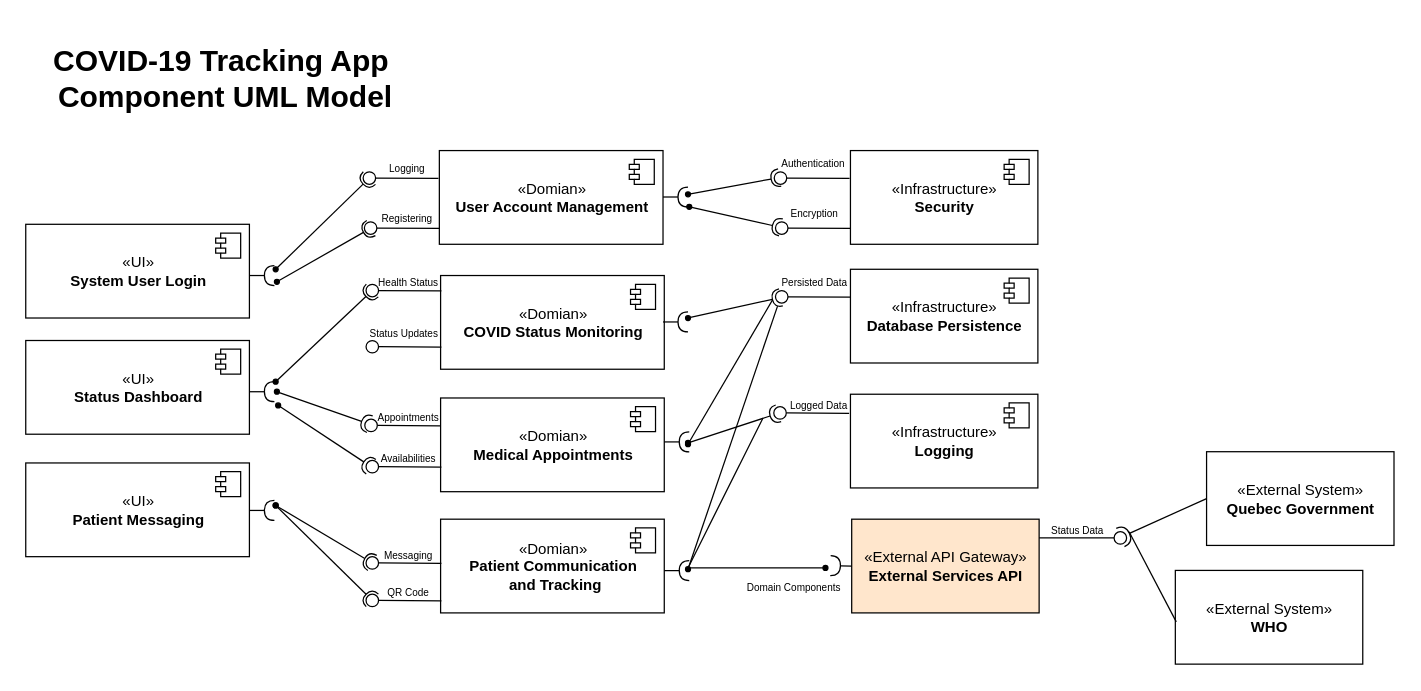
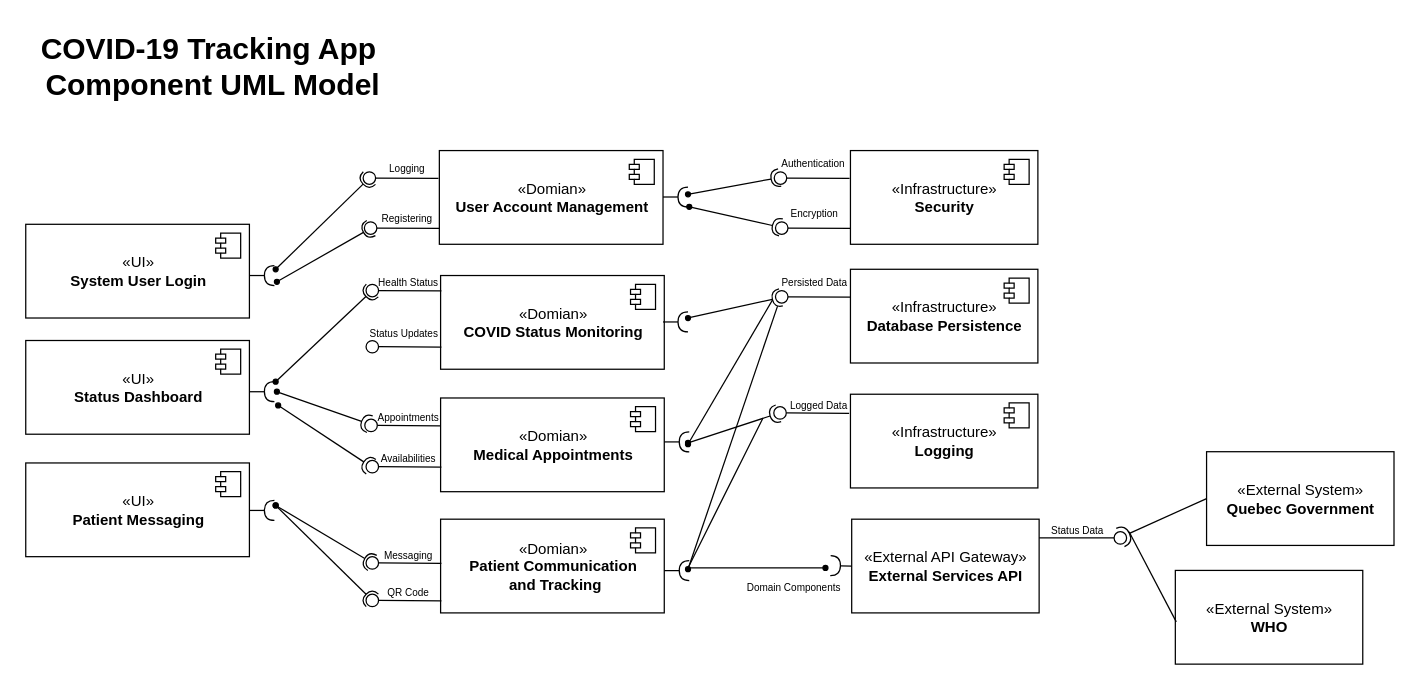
- <mxCell id="4" value="&lt;font style=&quot;font-size: 24px&quot;&gt;&lt;b&gt;COVID-19 Tracking App&amp;nbsp; &lt;br&gt;Component UML Model&lt;/b&gt;&lt;/font&gt;" style="text;html=1;strokeColor=none;fillColor=none;align=center;verticalAlign=middle;whiteSpace=wrap;rounded=0;" parent="1" vertex="1"><mxGeometry x="20" y="20" width="320" height="85" as="geometry" /></mxCell>
+ <mxCell id="4" value="&lt;font style=&quot;font-size: 24px&quot;&gt;&lt;b&gt;COVID-19 Tracking App&amp;nbsp; &lt;br&gt;Component UML Model&lt;/b&gt;&lt;/font&gt;" style="text;html=1;strokeColor=none;fillColor=none;align=center;verticalAlign=middle;whiteSpace=wrap;rounded=0;" parent="1" vertex="1"><mxGeometry x="10" y="10" width="320" height="85" as="geometry" /></mxCell>
- <mxCell id="9" value="«External API Gateway»&lt;br&gt;&lt;b&gt;External Services API&lt;/b&gt;" style="html=1;dropTarget=0;fillColor=#ffe6cc;" parent="1" vertex="1"><mxGeometry x="681" y="415" width="150" height="75" as="geometry" /></mxCell>
+ <mxCell id="9" value="«External API Gateway»&lt;br&gt;&lt;b&gt;External Services API&lt;/b&gt;" style="html=1;dropTarget=0;" parent="1" vertex="1"><mxGeometry x="681" y="415" width="150" height="75" as="geometry" /></mxCell>
